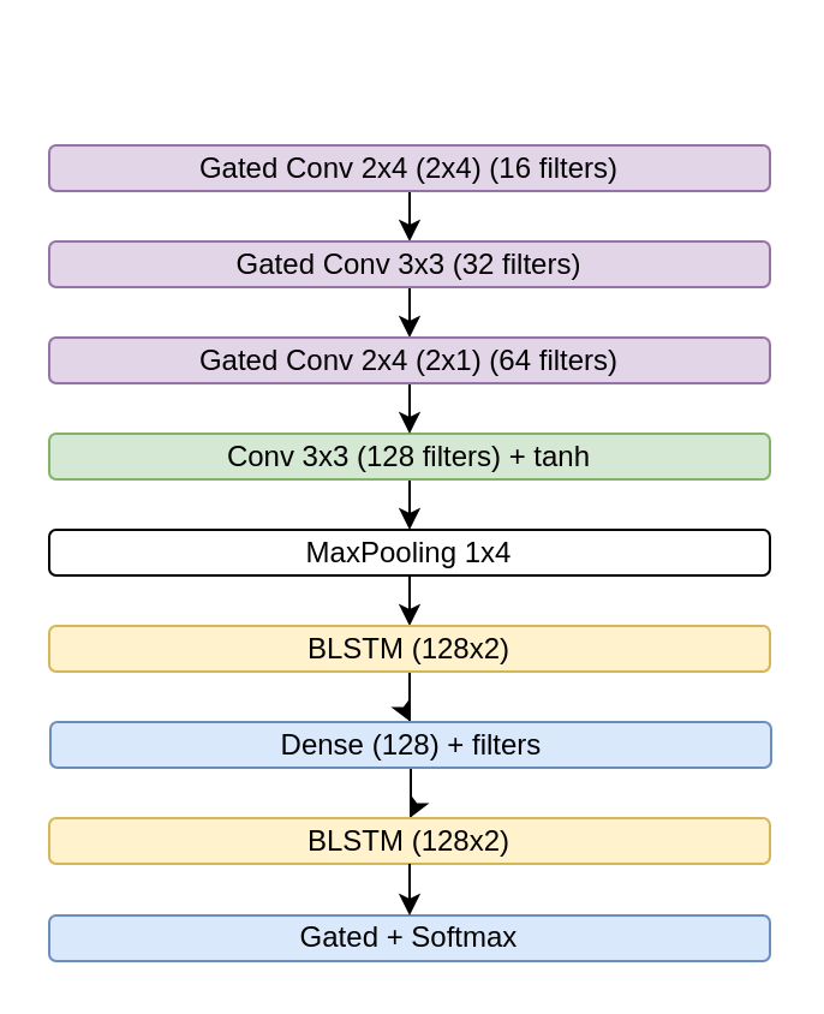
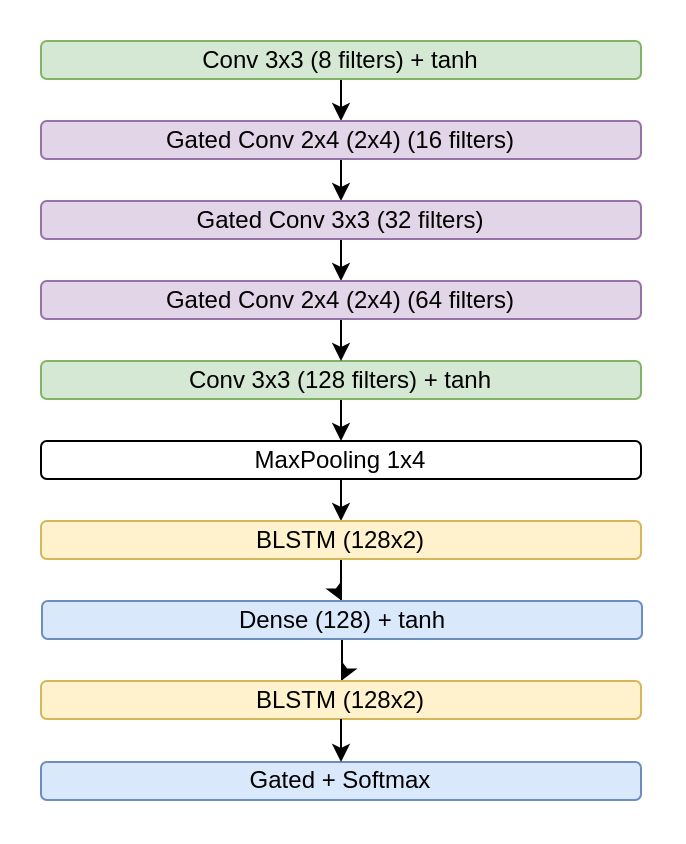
+ <mxCell id="3" value="Conv 3x3 (8 filters) + tanh" style="rounded=1;whiteSpace=wrap;html=1;fillColor=#d5e8d4;strokeColor=#82b366;" vertex="1" parent="1"><mxGeometry y="20" width="300" height="19" as="geometry" x="20" /></mxCell>
+ <mxCell id="2" style="edgeStyle=orthogonalEdgeStyle;rounded=0;orthogonalLoop=1;jettySize=auto;html=1;entryX=0.5;entryY=0;entryDx=0;entryDy=0;" edge="1" parent="1" source="3" target="5"><mxGeometry relative="1" as="geometry" /></mxCell>
- <mxCell id="19" value="Gated Conv&amp;nbsp;2x4 (2x1)&amp;nbsp;(64 filters)" style="rounded=1;whiteSpace=wrap;html=1;fillColor=#e1d5e7;strokeColor=#9673a6;" vertex="1" parent="1"><mxGeometry y="140" width="300" height="19" as="geometry" x="20" /></mxCell>
+ <mxCell id="19" value="Gated Conv&amp;nbsp;2x4 (2x4)&amp;nbsp;(64 filters)" style="rounded=1;whiteSpace=wrap;html=1;fillColor=#e1d5e7;strokeColor=#9673a6;" vertex="1" parent="1"><mxGeometry y="140" width="300" height="19" as="geometry" x="20" /></mxCell>
- <mxCell id="15" value="Dense (128)&amp;nbsp;+ filters" style="rounded=1;whiteSpace=wrap;html=1;fillColor=#dae8fc;strokeColor=#6c8ebf;" vertex="1" parent="1"><mxGeometry x="20.5" y="300" width="300" height="19" as="geometry" /></mxCell>
+ <mxCell id="15" value="Dense (128)&amp;nbsp;+ tanh" style="rounded=1;whiteSpace=wrap;html=1;fillColor=#dae8fc;strokeColor=#6c8ebf;" vertex="1" parent="1"><mxGeometry x="20.5" y="300" width="300" height="19" as="geometry" /></mxCell>
